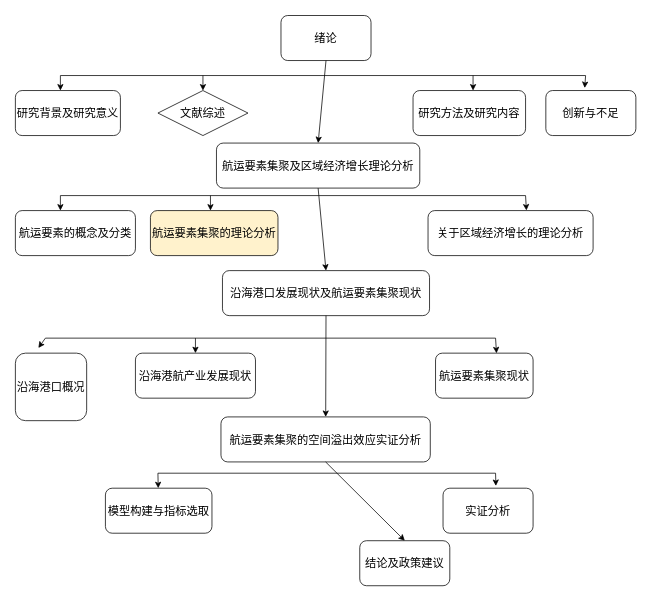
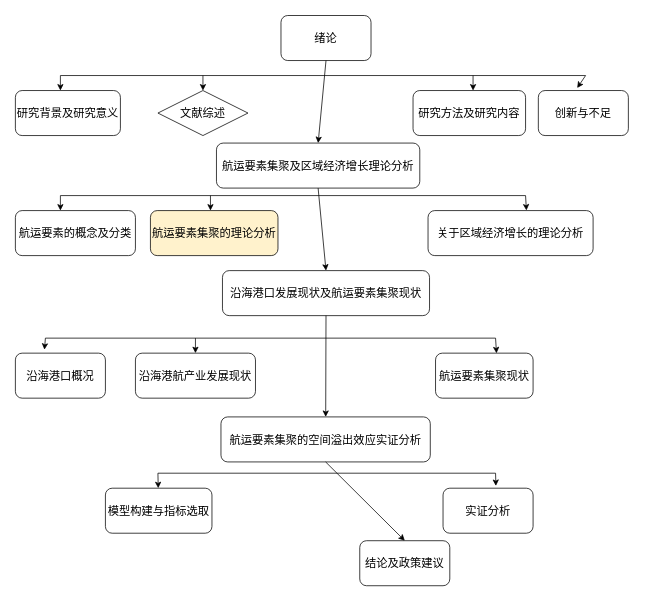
- <mxCell id="5" value="创新与不足" style="rounded=1;whiteSpace=wrap;html=1;fontSize=15;" vertex="1" parent="1"><mxGeometry x="727" y="120" width="120" height="60" as="geometry" /></mxCell>
+ <mxCell id="5" value="创新与不足" style="rounded=1;whiteSpace=wrap;html=1;fontSize=15;" vertex="1" parent="1"><mxGeometry x="717" y="120" width="120" height="60" as="geometry" /></mxCell>
- <mxCell id="17" value="沿海港口概况" style="rounded=1;whiteSpace=wrap;html=1;fontSize=15;" vertex="1" parent="1"><mxGeometry x="20" y="470" width="95" height="90" as="geometry" /></mxCell>
+ <mxCell id="17" value="沿海港口概况" style="rounded=1;whiteSpace=wrap;html=1;fontSize=15;" vertex="1" parent="1"><mxGeometry y="470" width="120" height="60" as="geometry" x="20" /></mxCell>
